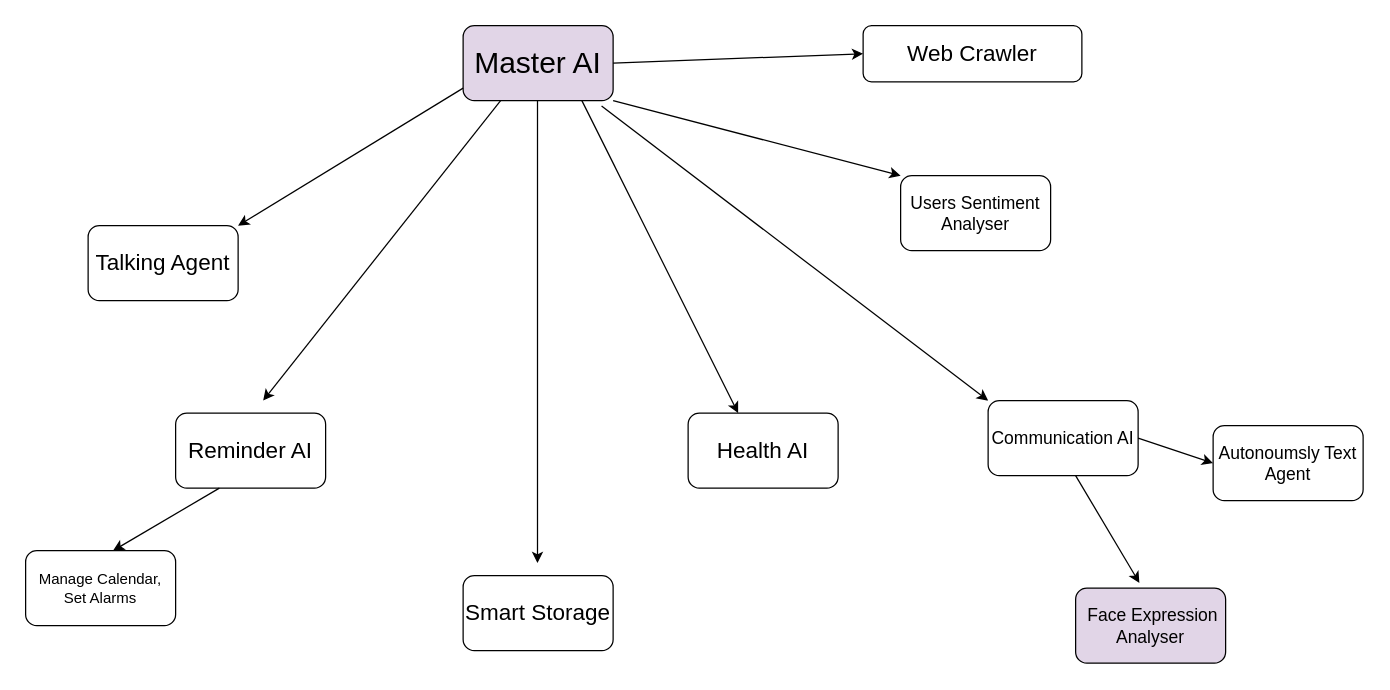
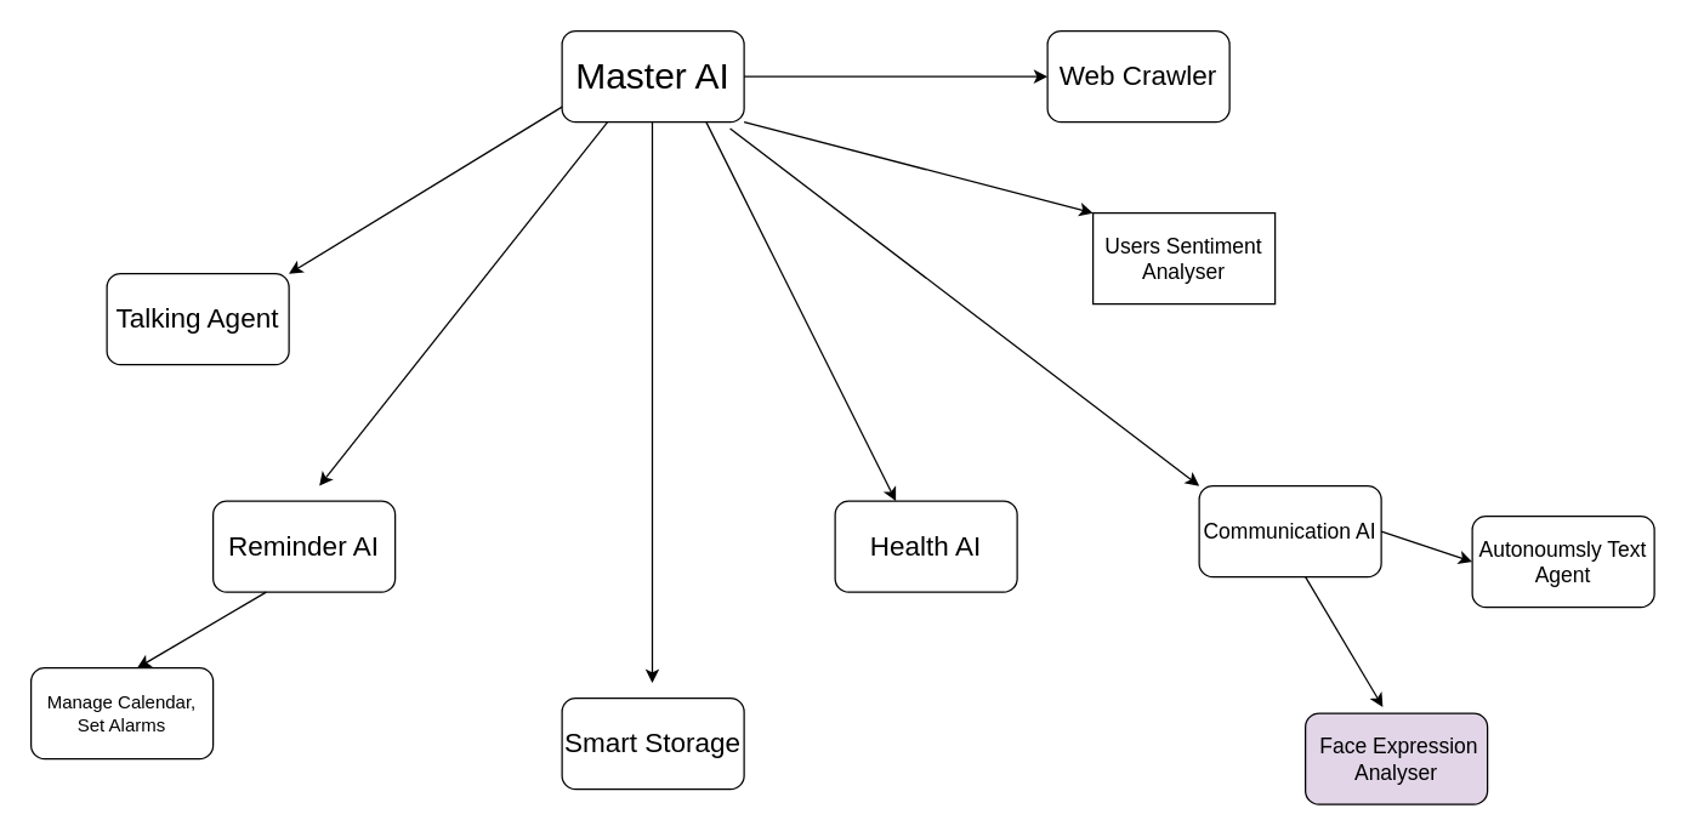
- <mxCell id="13" value="&lt;font style=&quot;font-size: 18px;&quot;&gt;Web Crawler&lt;/font&gt;" style="rounded=1;whiteSpace=wrap;html=1;" vertex="1" parent="1"><mxGeometry x="690" y="20" width="175" height="45" as="geometry" /></mxCell>
+ <mxCell id="13" value="&lt;font style=&quot;font-size: 18px;&quot;&gt;Web Crawler&lt;/font&gt;" style="rounded=1;whiteSpace=wrap;html=1;" vertex="1" parent="1"><mxGeometry x="690" y="20" width="120" height="60" as="geometry" /></mxCell>
- <mxCell id="2" value="&lt;font style=&quot;font-size: 24px;&quot;&gt;Master AI&lt;/font&gt;" style="rounded=1;whiteSpace=wrap;html=1;fillColor=#e1d5e7;" vertex="1" parent="1"><mxGeometry x="370" y="20" width="120" height="60" as="geometry" /></mxCell>
+ <mxCell id="2" value="&lt;font style=&quot;font-size: 24px;&quot;&gt;Master AI&lt;/font&gt;" style="rounded=1;whiteSpace=wrap;html=1;" vertex="1" parent="1"><mxGeometry x="370" y="20" width="120" height="60" as="geometry" /></mxCell>
- <mxCell id="11" value="&lt;font style=&quot;font-size: 14px;&quot;&gt;Users Sentiment Analyser&lt;/font&gt;" style="rounded=1;whiteSpace=wrap;html=1;" vertex="1" parent="1"><mxGeometry x="720" y="140" width="120" height="60" as="geometry" /></mxCell>
+ <mxCell id="11" value="&lt;font style=&quot;font-size: 14px;&quot;&gt;Users Sentiment Analyser&lt;/font&gt;" style="whiteSpace=wrap;html=1;rounded=0;" vertex="1" parent="1"><mxGeometry x="720" y="140" width="120" height="60" as="geometry" /></mxCell>
